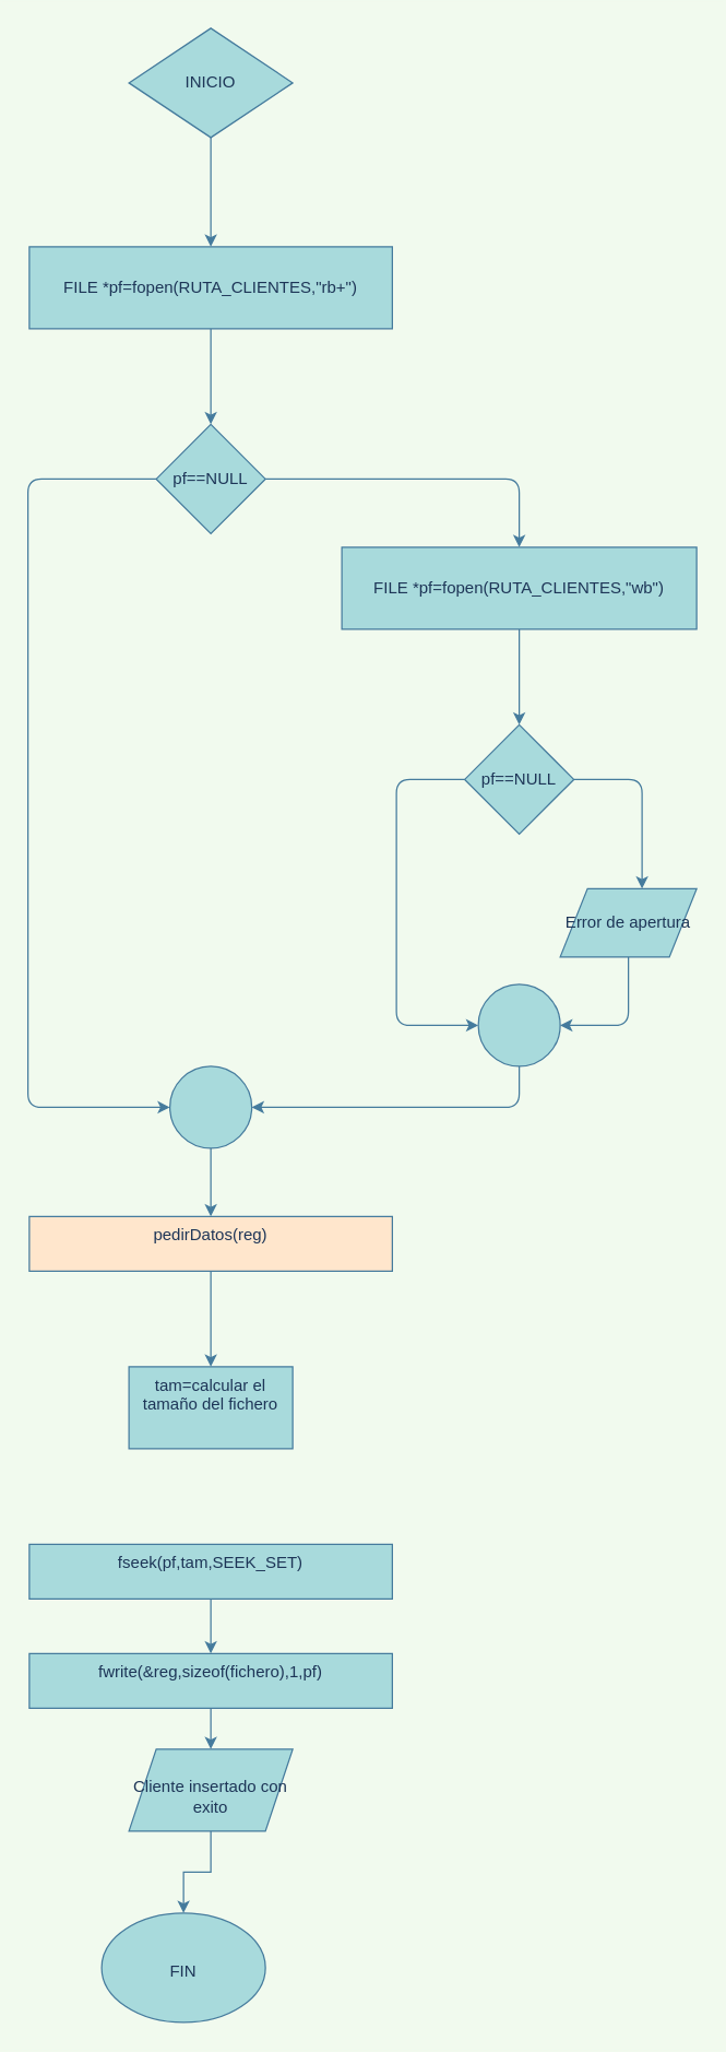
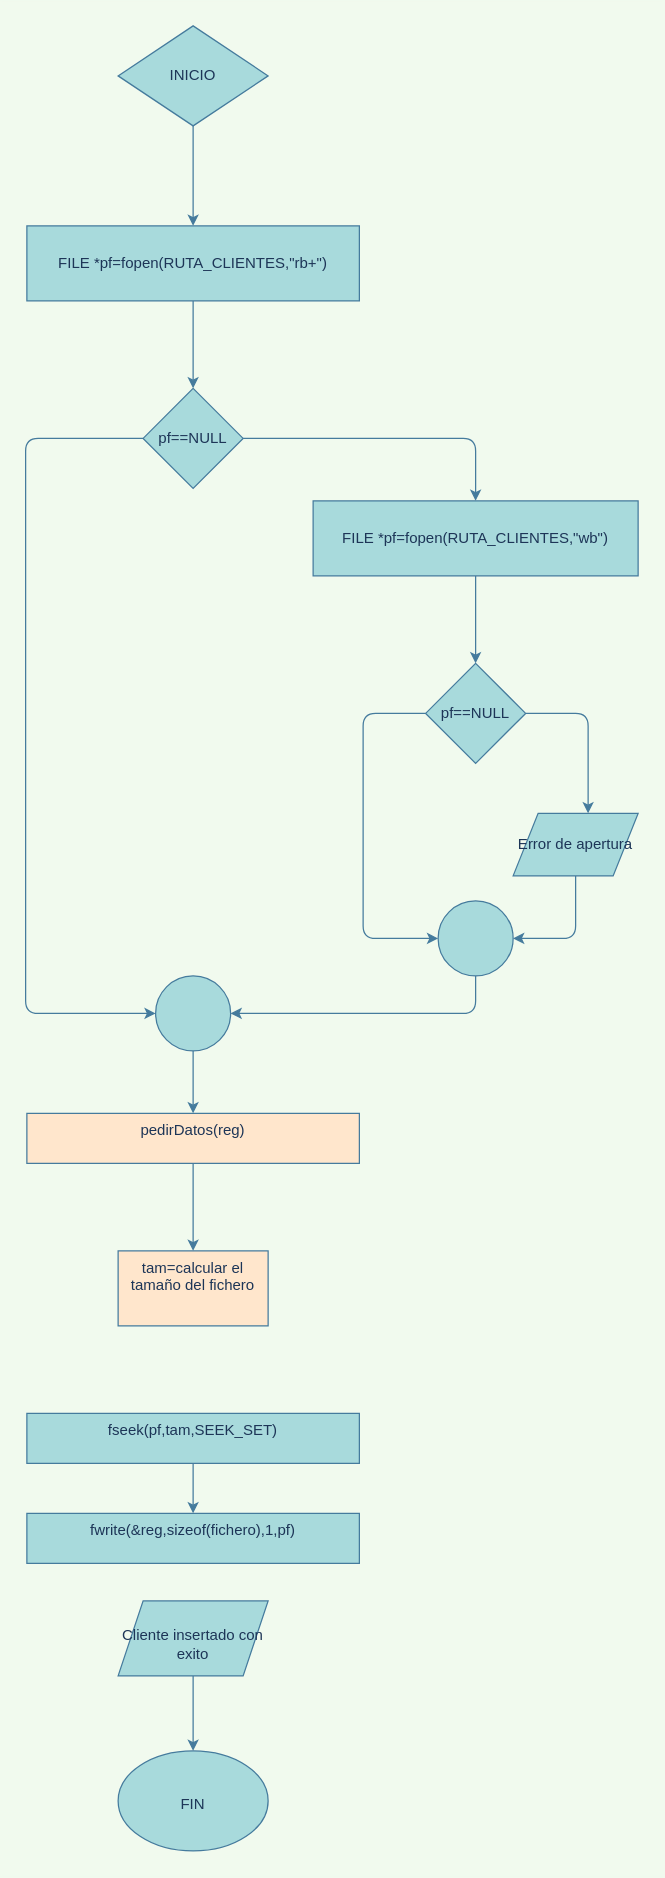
- <mxCell id="20" value="tam=calcular el tamaño del fichero" style="whiteSpace=wrap;html=1;rounded=0;fontColor=#1D3557;verticalAlign=top;strokeColor=#457B9D;fillColor=#A8DADC;sketch=0;" parent="1" vertex="1"><mxGeometry x="94" y="1000" width="120" height="60" as="geometry" /></mxCell>
+ <mxCell id="20" value="tam=calcular el tamaño del fichero" style="whiteSpace=wrap;html=1;rounded=0;fontColor=#1D3557;verticalAlign=top;strokeColor=#457B9D;fillColor=#ffe6cc;sketch=0;" parent="1" vertex="1"><mxGeometry x="94" y="1000" width="120" height="60" as="geometry" /></mxCell>
- <mxCell id="23" value="" style="edgeStyle=orthogonalEdgeStyle;rounded=0;orthogonalLoop=1;jettySize=auto;html=1;labelBackgroundColor=#F1FAEE;strokeColor=#457B9D;fontColor=#1D3557;" edge="1" parent="1" source="24" target="29"><mxGeometry relative="1" as="geometry" /></mxCell>
- <mxCell id="27" value="&lt;br&gt;&lt;br&gt;FIN" style="ellipse;whiteSpace=wrap;html=1;rounded=0;fontColor=#1D3557;verticalAlign=top;strokeColor=#457B9D;fillColor=#A8DADC;sketch=0;" parent="1" vertex="1"><mxGeometry x="74" y="1400" width="120" height="80" as="geometry" /></mxCell>
+ <mxCell id="27" value="&lt;br&gt;&lt;br&gt;FIN" style="ellipse;whiteSpace=wrap;html=1;rounded=0;fontColor=#1D3557;verticalAlign=top;strokeColor=#457B9D;fillColor=#A8DADC;sketch=0;" parent="1" vertex="1"><mxGeometry x="94" y="1400" width="120" height="80" as="geometry" /></mxCell>
